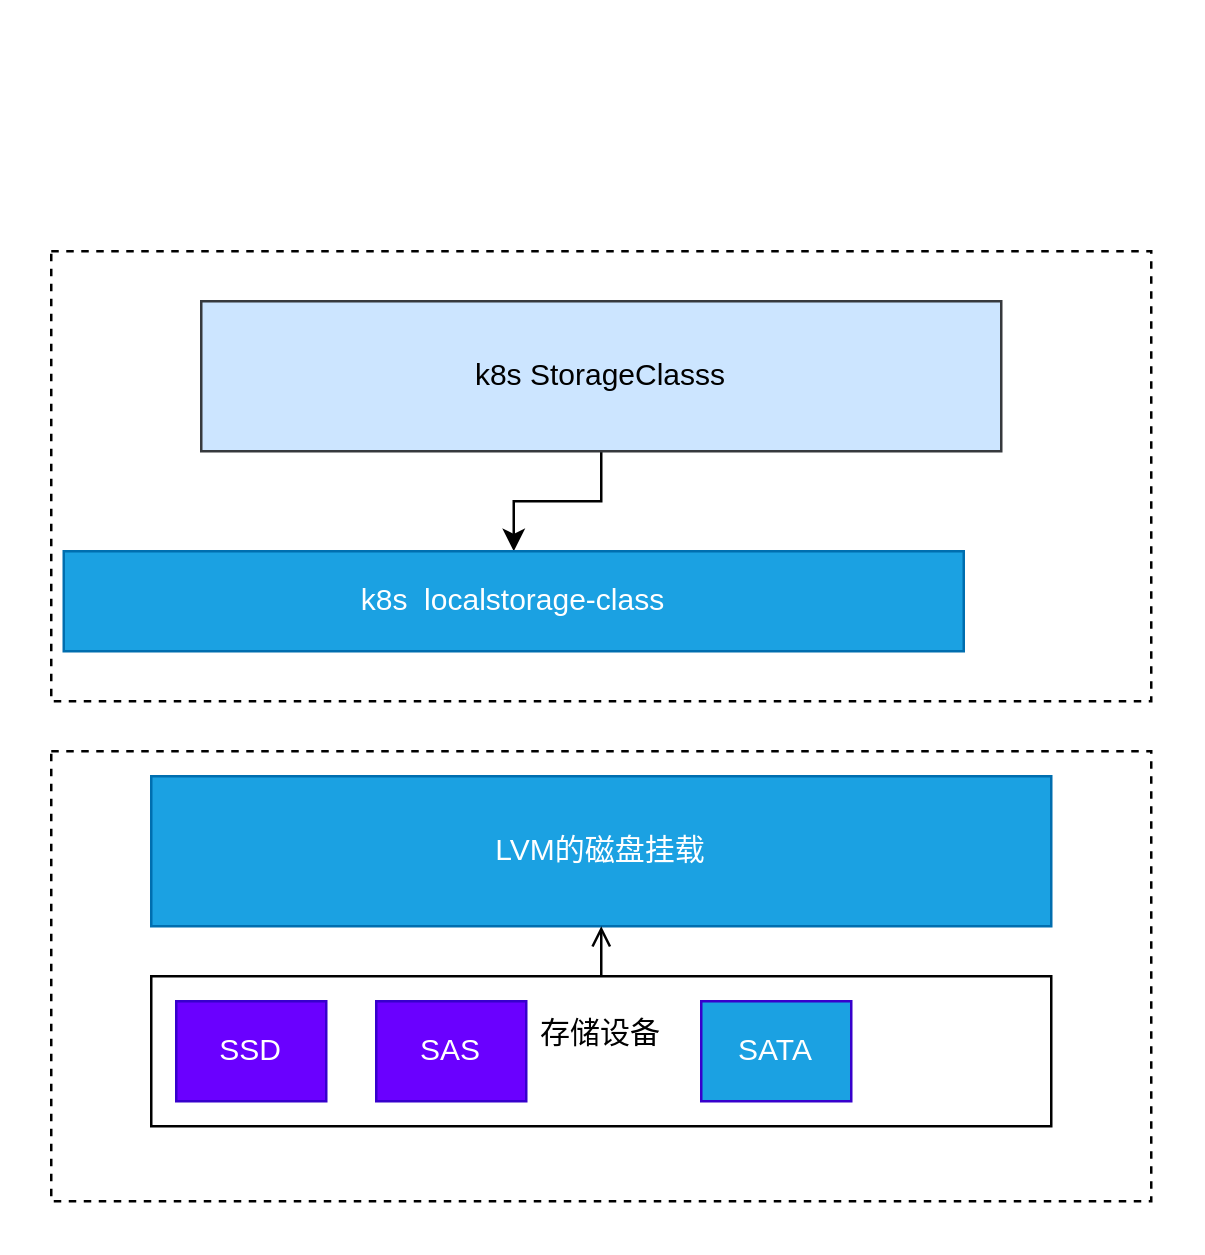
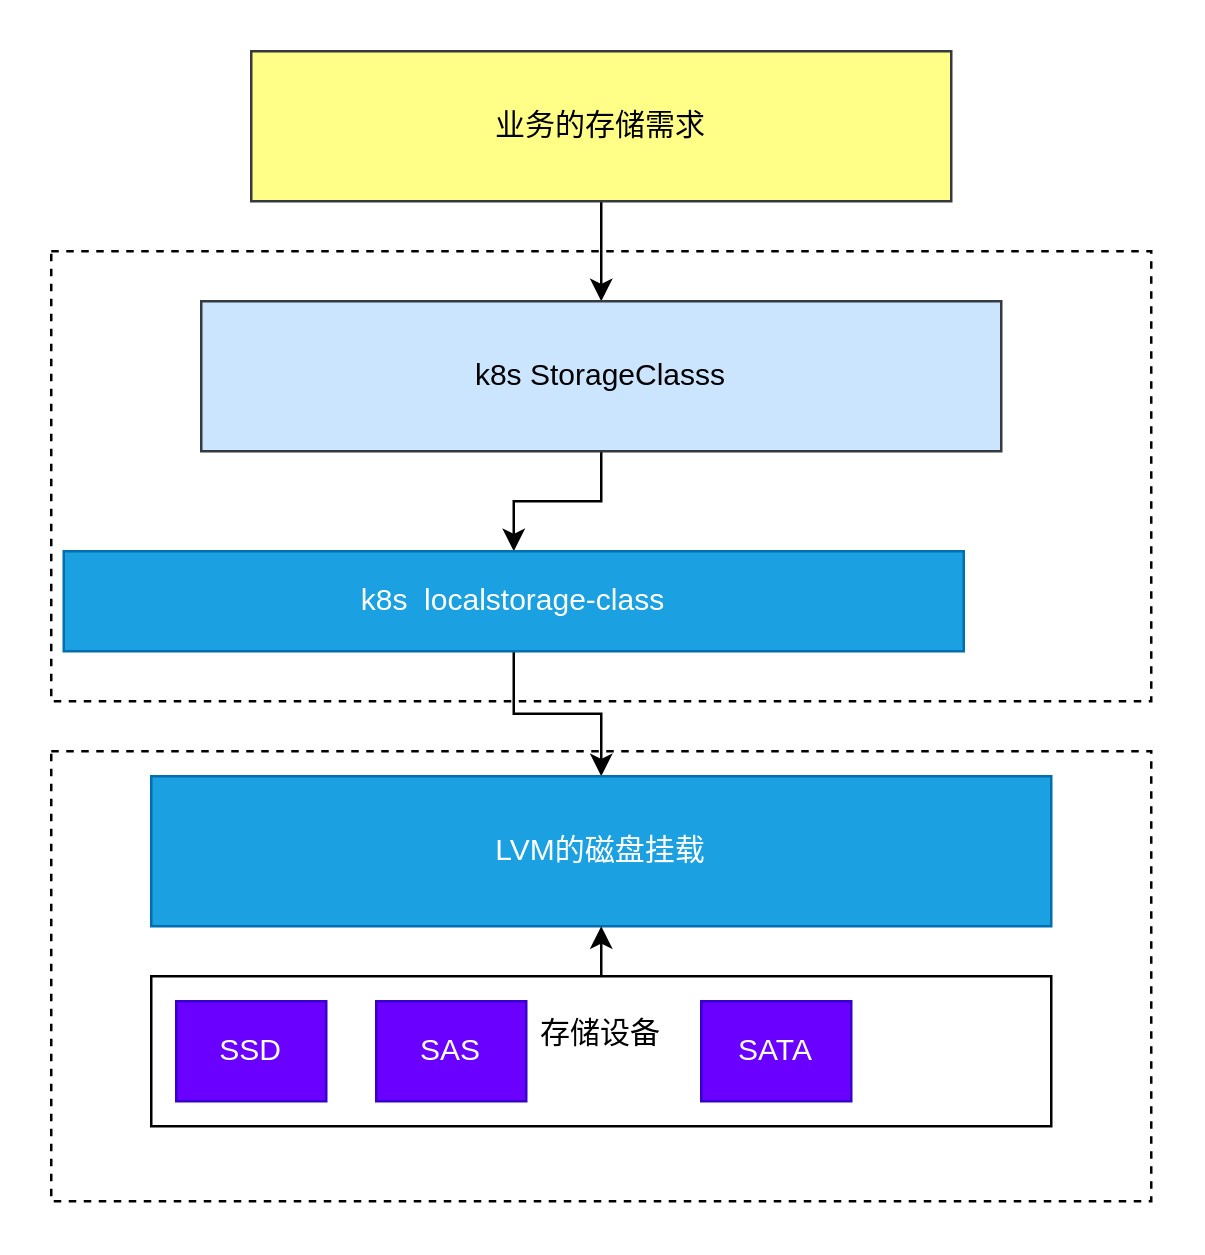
+ <mxCell id="5" value="业务的存储需求" style="rounded=0;whiteSpace=wrap;html=1;fillColor=#ffff88;strokeColor=#36393d;" vertex="1" parent="1"><mxGeometry x="100" y="20" width="280" height="60" as="geometry" /></mxCell>
+ <mxCell id="4" style="edgeStyle=orthogonalEdgeStyle;orthogonalLoop=1;jettySize=auto;html=1;exitX=0.5;exitY=1;exitDx=0;exitDy=0;entryX=0.5;entryY=0;entryDx=0;entryDy=0;rounded=0;strokeColor=#000000;" edge="1" parent="1" source="5" target="7"><mxGeometry relative="1" as="geometry" /></mxCell>
+ <mxCell id="8" style="edgeStyle=orthogonalEdgeStyle;rounded=0;orthogonalLoop=1;jettySize=auto;html=1;exitX=0.5;exitY=1;exitDx=0;exitDy=0;entryX=0.5;entryY=0;entryDx=0;entryDy=0;" edge="1" parent="1" source="9" target="10"><mxGeometry relative="1" as="geometry" /></mxCell>
- <mxCell id="11" style="edgeStyle=orthogonalEdgeStyle;rounded=0;orthogonalLoop=1;jettySize=auto;html=1;exitX=0.5;exitY=0;exitDx=0;exitDy=0;entryX=0.5;entryY=1;entryDx=0;entryDy=0;endArrow=open;" edge="1" parent="1" source="12" target="10"><mxGeometry relative="1" as="geometry" /></mxCell>
+ <mxCell id="11" style="edgeStyle=orthogonalEdgeStyle;rounded=0;orthogonalLoop=1;jettySize=auto;html=1;exitX=0.5;exitY=0;exitDx=0;exitDy=0;entryX=0.5;entryY=1;entryDx=0;entryDy=0;" edge="1" parent="1" source="12" target="10"><mxGeometry relative="1" as="geometry" /></mxCell>
- <mxCell id="15" value="SATA" style="rounded=0;whiteSpace=wrap;html=1;fillColor=#1ba1e2;fontColor=#ffffff;strokeColor=#3700CC;" vertex="1" parent="1"><mxGeometry x="280" y="400" width="60" height="40" as="geometry" /></mxCell>
+ <mxCell id="15" value="SATA" style="rounded=0;whiteSpace=wrap;html=1;fillColor=#6a00ff;fontColor=#ffffff;strokeColor=#3700CC;" vertex="1" parent="1"><mxGeometry x="280" y="400" width="60" height="40" as="geometry" /></mxCell>
